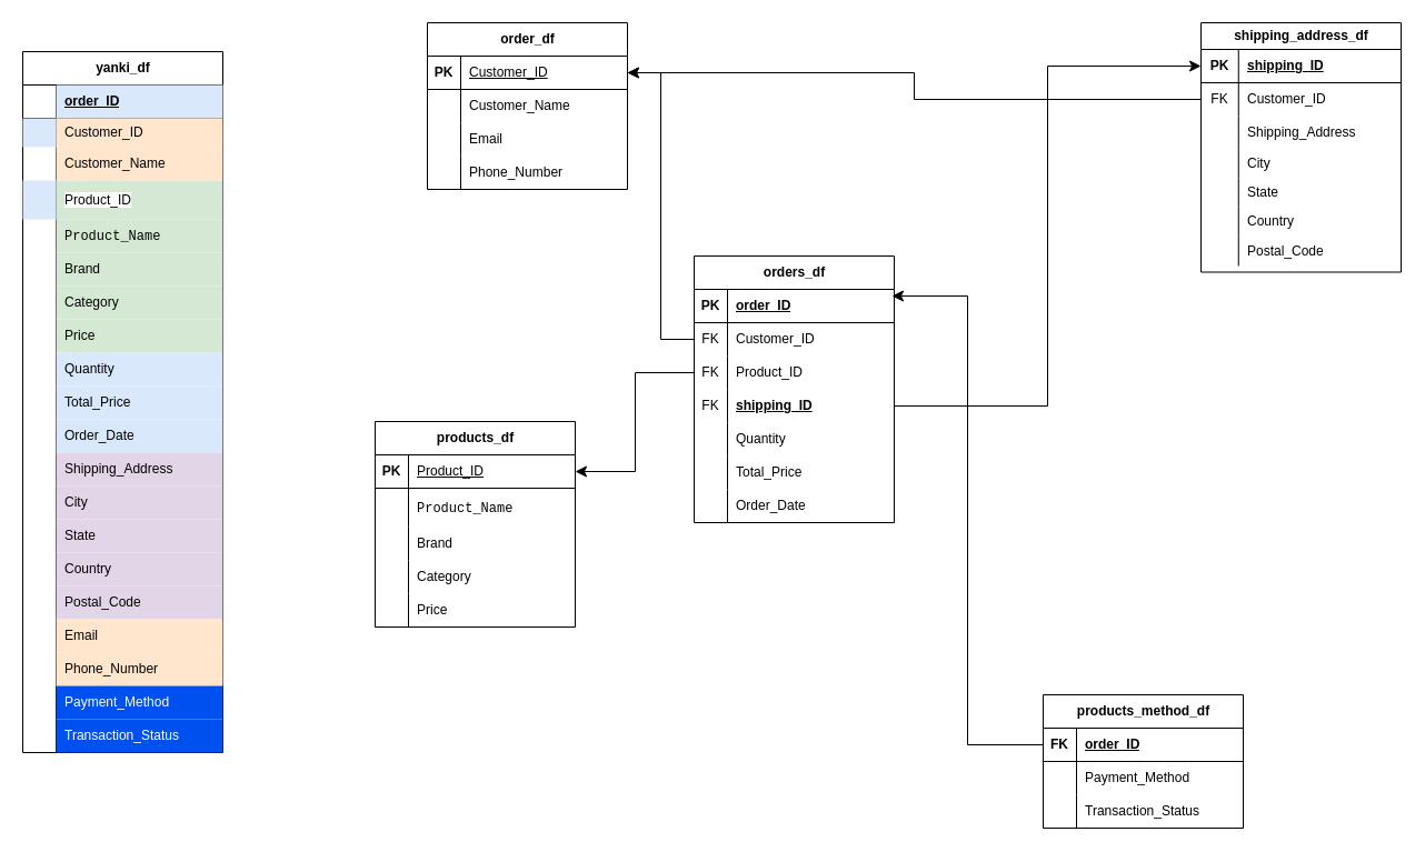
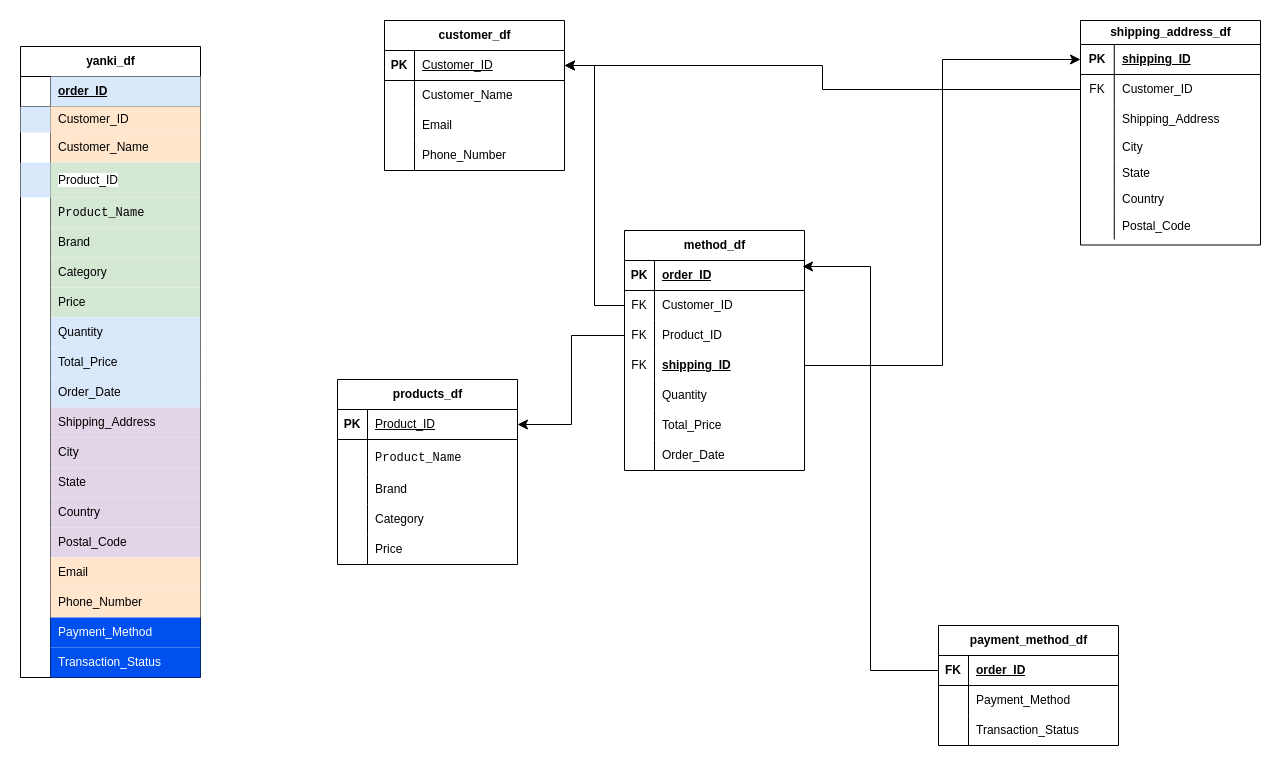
- <mxCell id="63" value="order_df" style="shape=table;startSize=30;container=1;collapsible=1;childLayout=tableLayout;fixedRows=1;rowLines=0;fontStyle=1;align=center;resizeLast=1;html=1;" vertex="1" parent="1"><mxGeometry x="384" y="20" width="180" height="150" as="geometry" /></mxCell>
+ <mxCell id="63" value="customer_df" style="shape=table;startSize=30;container=1;collapsible=1;childLayout=tableLayout;fixedRows=1;rowLines=0;fontStyle=1;align=center;resizeLast=1;html=1;" vertex="1" parent="1"><mxGeometry x="384" y="20" width="180" height="150" as="geometry" /></mxCell>
- <mxCell id="98" value="orders_df" style="shape=table;startSize=30;container=1;collapsible=1;childLayout=tableLayout;fixedRows=1;rowLines=0;fontStyle=1;align=center;resizeLast=1;html=1;" vertex="1" parent="1"><mxGeometry x="624" y="230" width="180" height="240" as="geometry" /></mxCell>
+ <mxCell id="98" value="method_df" style="shape=table;startSize=30;container=1;collapsible=1;childLayout=tableLayout;fixedRows=1;rowLines=0;fontStyle=1;align=center;resizeLast=1;html=1;" vertex="1" parent="1"><mxGeometry x="624" y="230" width="180" height="240" as="geometry" /></mxCell>
- <mxCell id="136" value="products_method_df" style="shape=table;startSize=30;container=1;collapsible=1;childLayout=tableLayout;fixedRows=1;rowLines=0;fontStyle=1;align=center;resizeLast=1;html=1;" vertex="1" parent="1"><mxGeometry x="938" y="625" width="180" height="120" as="geometry" /></mxCell>
+ <mxCell id="136" value="payment_method_df" style="shape=table;startSize=30;container=1;collapsible=1;childLayout=tableLayout;fixedRows=1;rowLines=0;fontStyle=1;align=center;resizeLast=1;html=1;" vertex="1" parent="1"><mxGeometry x="938" y="625" width="180" height="120" as="geometry" /></mxCell>
